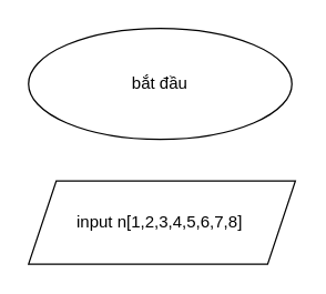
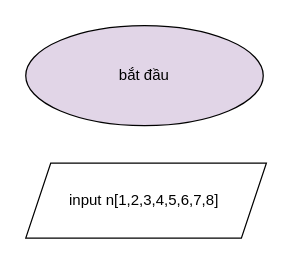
- <mxCell id="2" value="bắt đầu" style="ellipse;whiteSpace=wrap;html=1;" parent="1" vertex="1"><mxGeometry x="20" y="20" width="190" height="80" as="geometry" /></mxCell>
+ <mxCell id="2" value="bắt đầu" style="ellipse;whiteSpace=wrap;html=1;fillColor=#e1d5e7;" parent="1" vertex="1"><mxGeometry x="20" y="20" width="190" height="80" as="geometry" /></mxCell>
